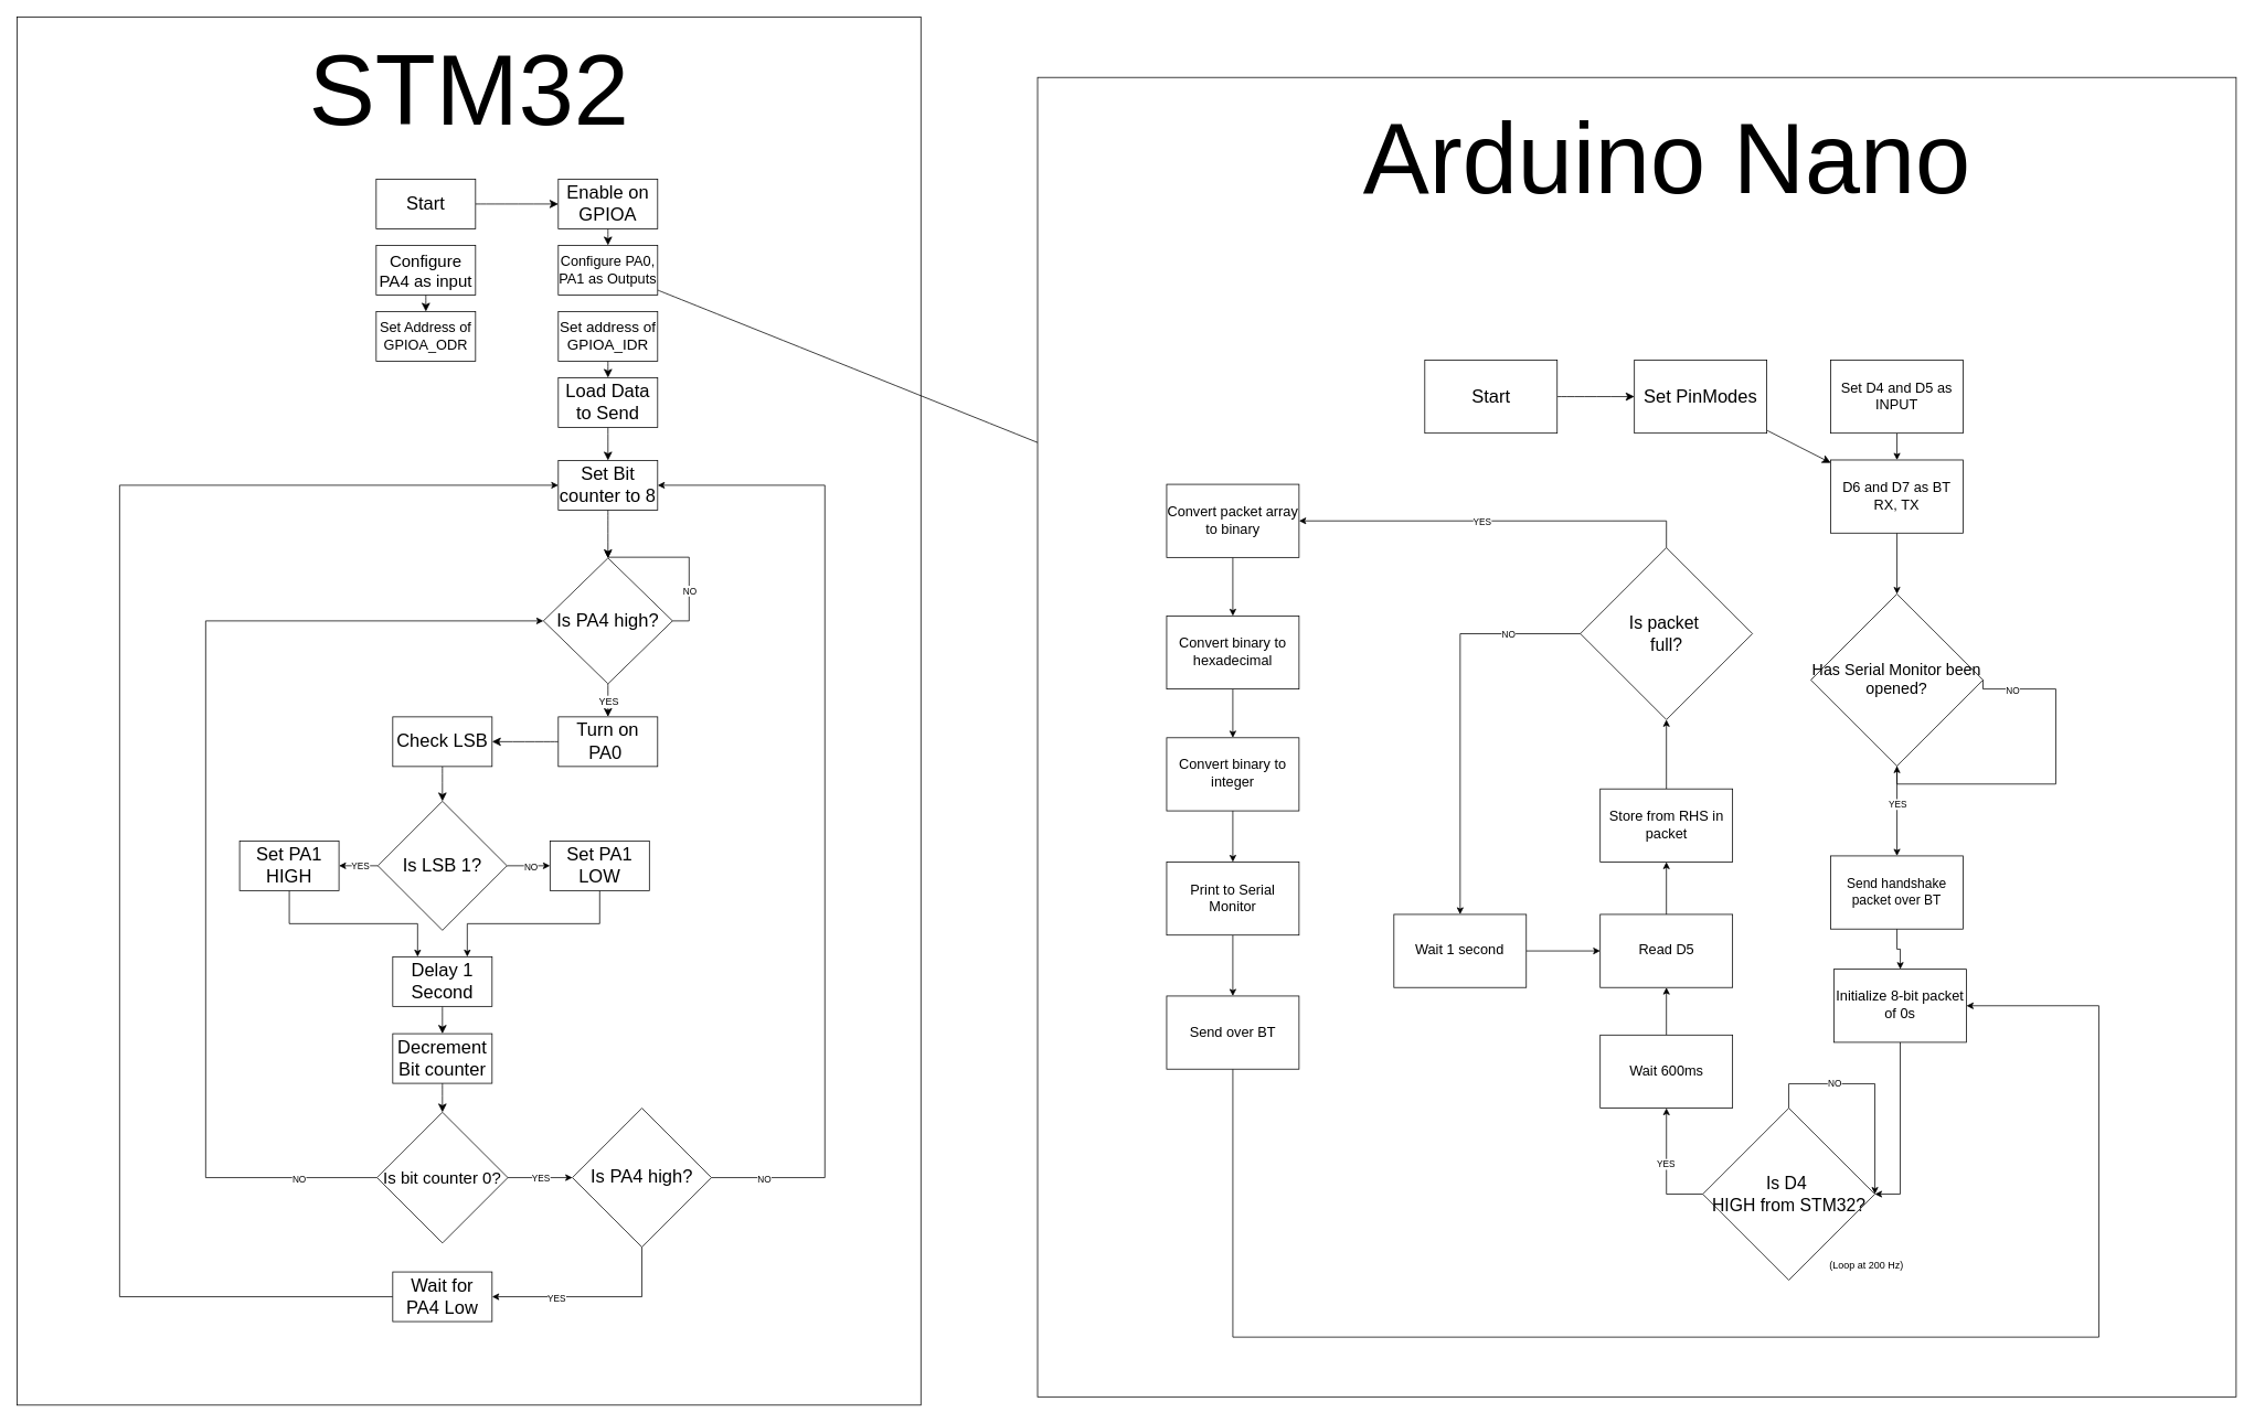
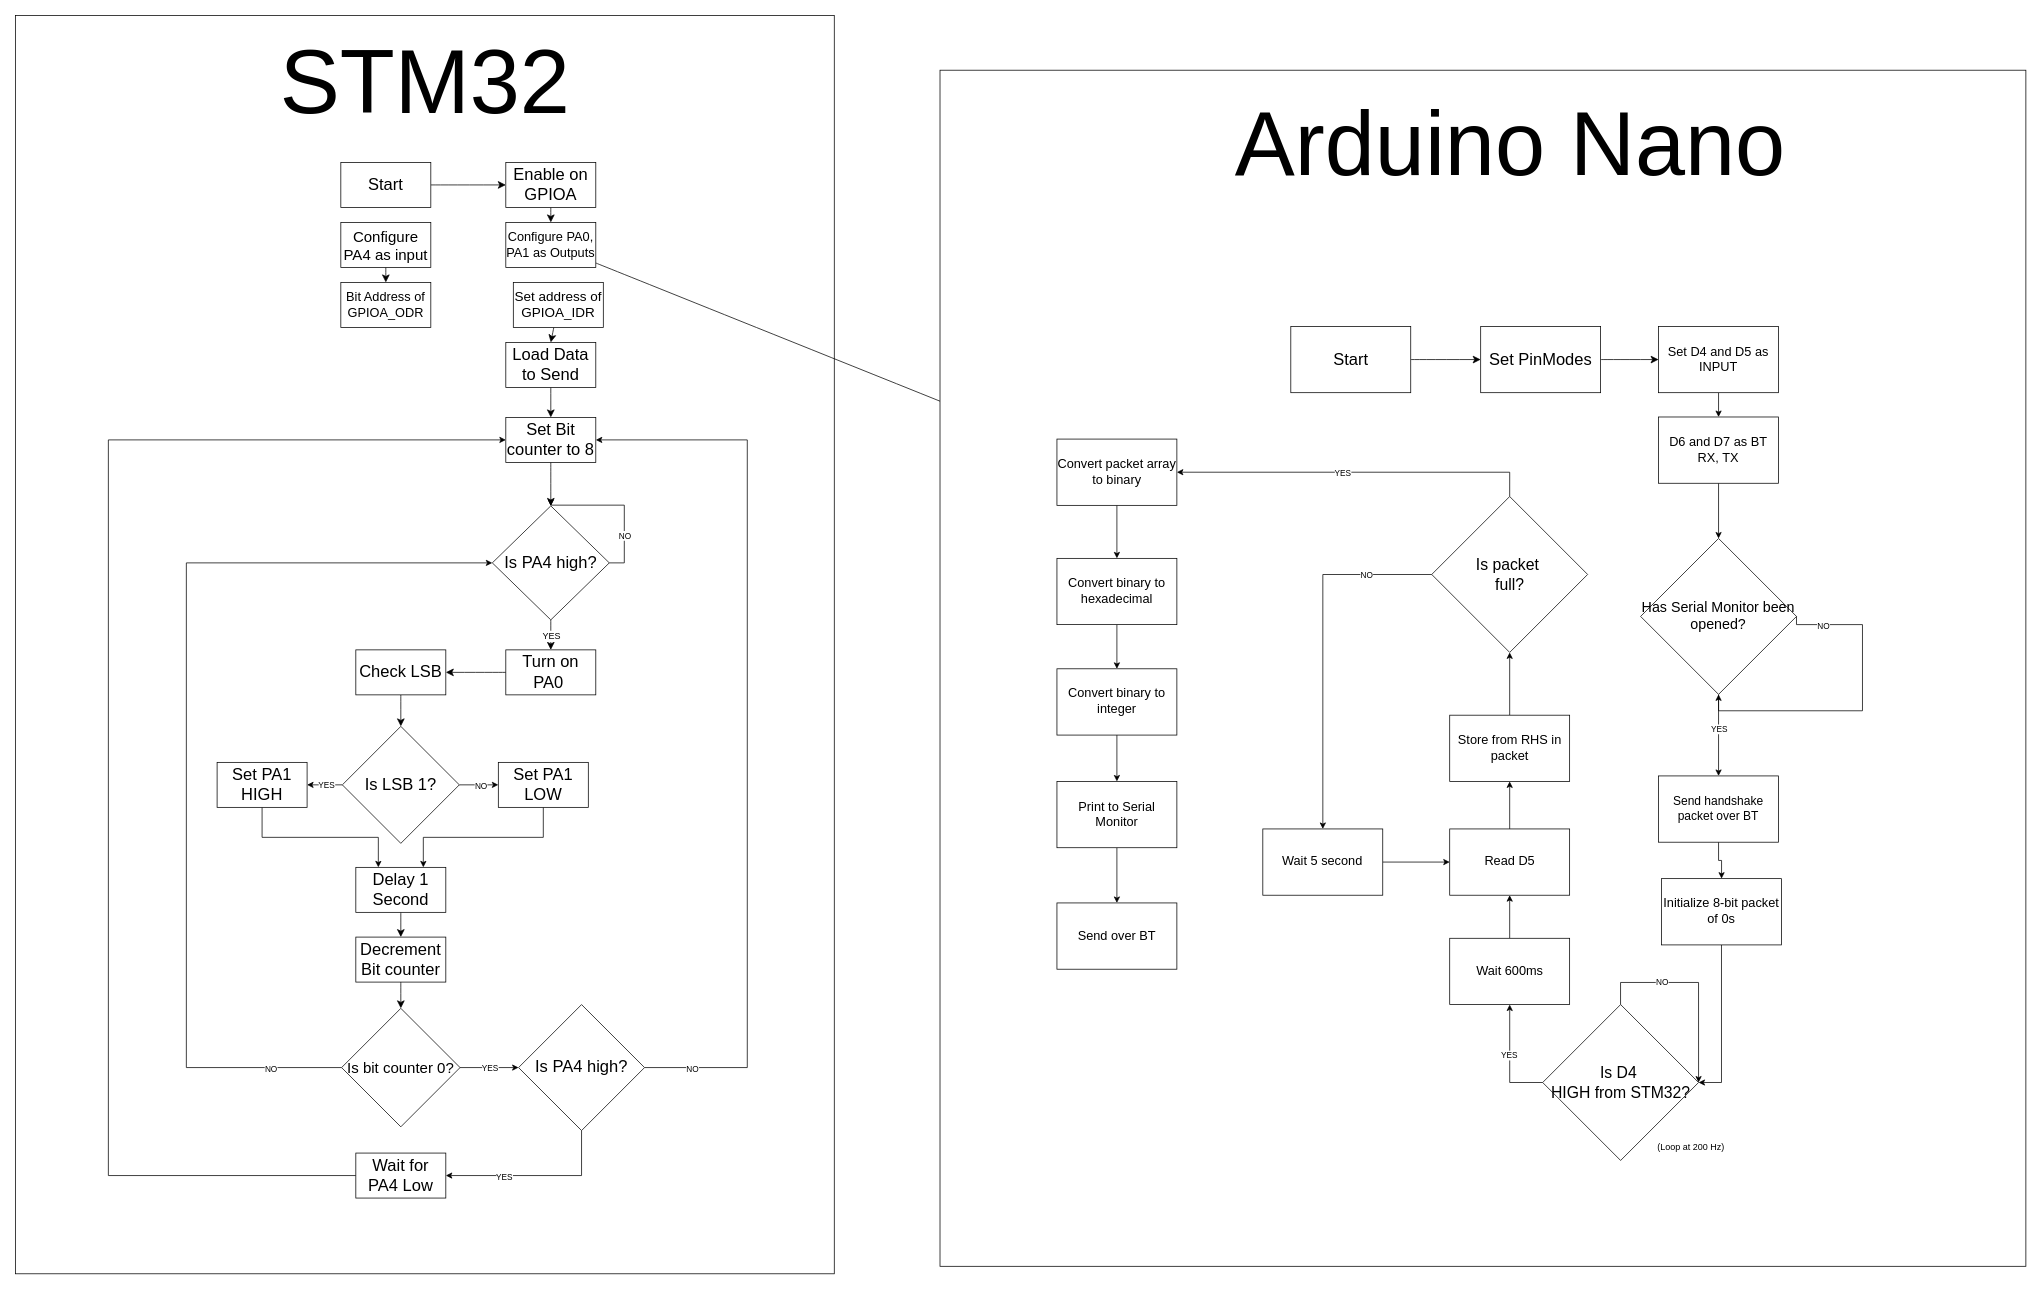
- <mxCell id="9" value="&lt;font style=&quot;font-size: 17px;&quot;&gt;Set Address of GPIOA_ODR&lt;/font&gt;" style="whiteSpace=wrap;html=1;" parent="1" vertex="1"><mxGeometry x="454" y="376" width="120" height="60" as="geometry" /></mxCell>
+ <mxCell id="9" value="&lt;font style=&quot;font-size: 17px;&quot;&gt;Bit Address of GPIOA_ODR&lt;/font&gt;" style="whiteSpace=wrap;html=1;" parent="1" vertex="1"><mxGeometry x="454" y="376" width="120" height="60" as="geometry" /></mxCell>
- <mxCell id="30" value="&lt;font style=&quot;font-size: 18px;&quot;&gt;Set address of GPIOA_IDR&lt;/font&gt;" style="whiteSpace=wrap;html=1;" parent="1" vertex="1"><mxGeometry x="674" y="376" width="120" height="60" as="geometry" /></mxCell>
+ <mxCell id="30" value="&lt;font style=&quot;font-size: 18px;&quot;&gt;Set address of GPIOA_IDR&lt;/font&gt;" style="whiteSpace=wrap;html=1;" parent="1" vertex="1"><mxGeometry x="684" y="376" width="120" height="60" as="geometry" /></mxCell>
- <mxCell id="55" style="edgeStyle=none;curved=1;rounded=0;orthogonalLoop=1;jettySize=auto;html=1;fontSize=12;startSize=8;endSize=8;" edge="1" parent="53" source="56" target="64"><mxGeometry relative="1" as="geometry"><mxPoint x="1032.858" y="321.062" as="targetPoint" /></mxGeometry></mxCell>
+ <mxCell id="55" style="edgeStyle=none;curved=1;rounded=0;orthogonalLoop=1;jettySize=auto;html=1;fontSize=12;startSize=8;endSize=8;" edge="1" parent="53" source="56" target="58"><mxGeometry relative="1" as="geometry"><mxPoint x="1032.858" y="321.062" as="targetPoint" /></mxGeometry></mxCell>
- <mxCell id="89" value="&lt;span style=&quot;font-size: 17px;&quot;&gt;Wait 1 second&lt;/span&gt;" style="whiteSpace=wrap;html=1;" vertex="1" parent="53"><mxGeometry x="430.468" y="1011.787" width="159.926" height="88.366" as="geometry" /></mxCell>
+ <mxCell id="89" value="&lt;span style=&quot;font-size: 17px;&quot;&gt;Wait 5 second&lt;/span&gt;" style="whiteSpace=wrap;html=1;" vertex="1" parent="53"><mxGeometry x="430.468" y="1011.787" width="159.926" height="88.366" as="geometry" /></mxCell>
- <mxCell id="100" style="edgeStyle=orthogonalEdgeStyle;rounded=0;orthogonalLoop=1;jettySize=auto;html=1;entryX=1;entryY=0.5;entryDx=0;entryDy=0;" edge="1" parent="53" source="101" target="72"><mxGeometry relative="1" as="geometry"><mxPoint x="1282.076" y="1072.17" as="targetPoint" /><Array as="points"><mxPoint x="235.891" y="1522.835" /><mxPoint x="1282.076" y="1522.835" /><mxPoint x="1282.076" y="1122.244" /></Array></mxGeometry></mxCell>
